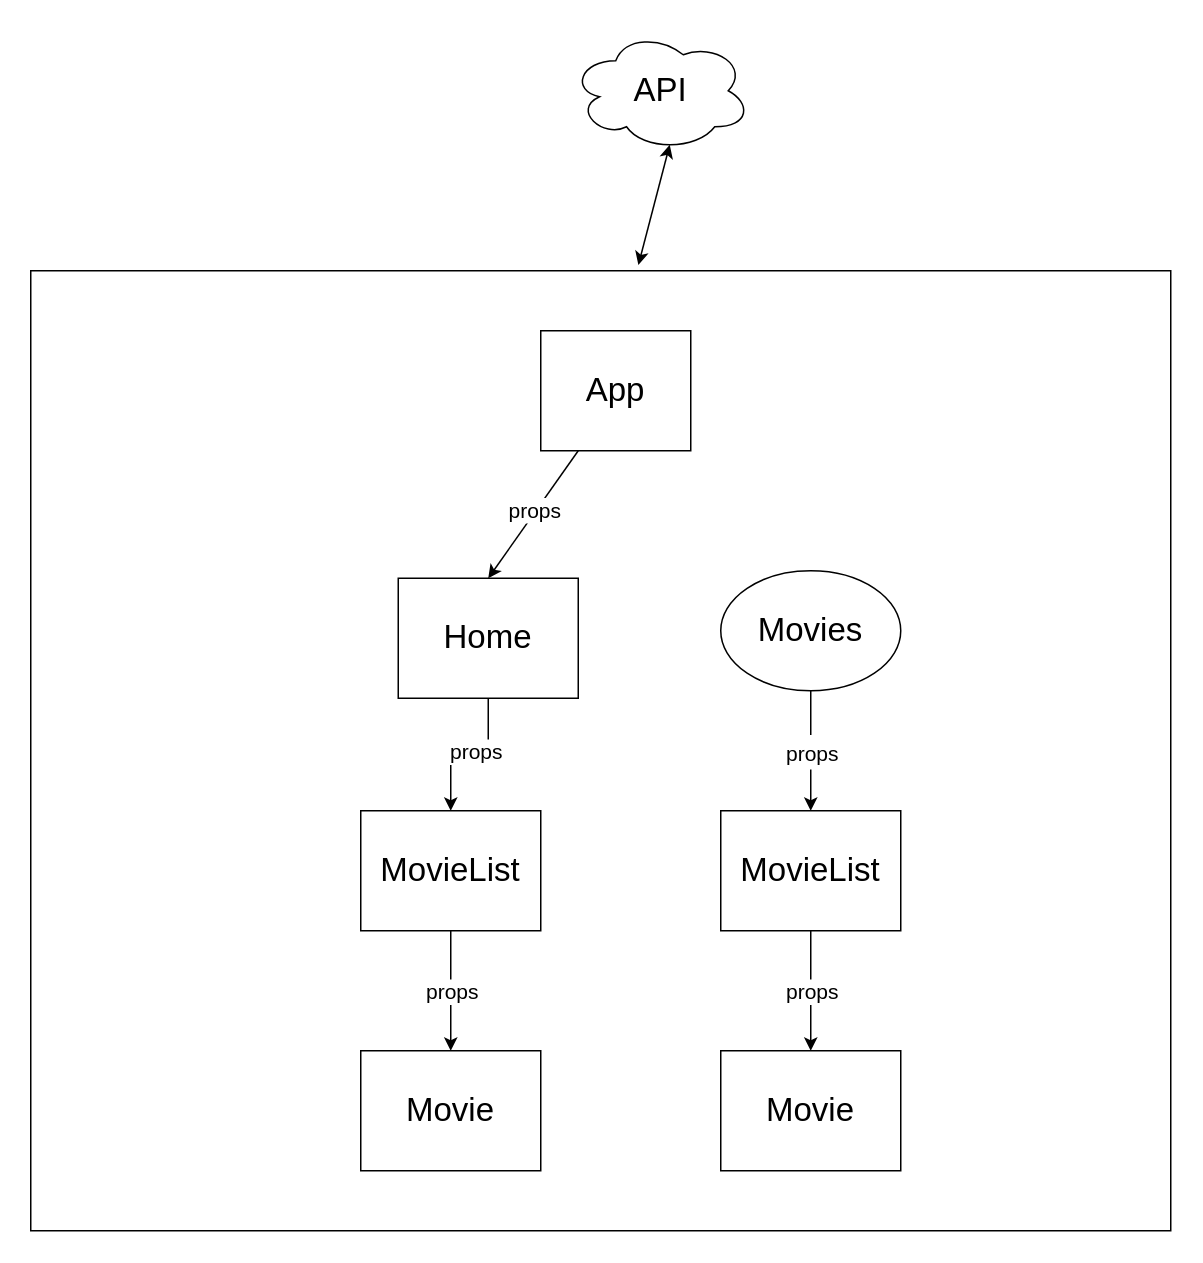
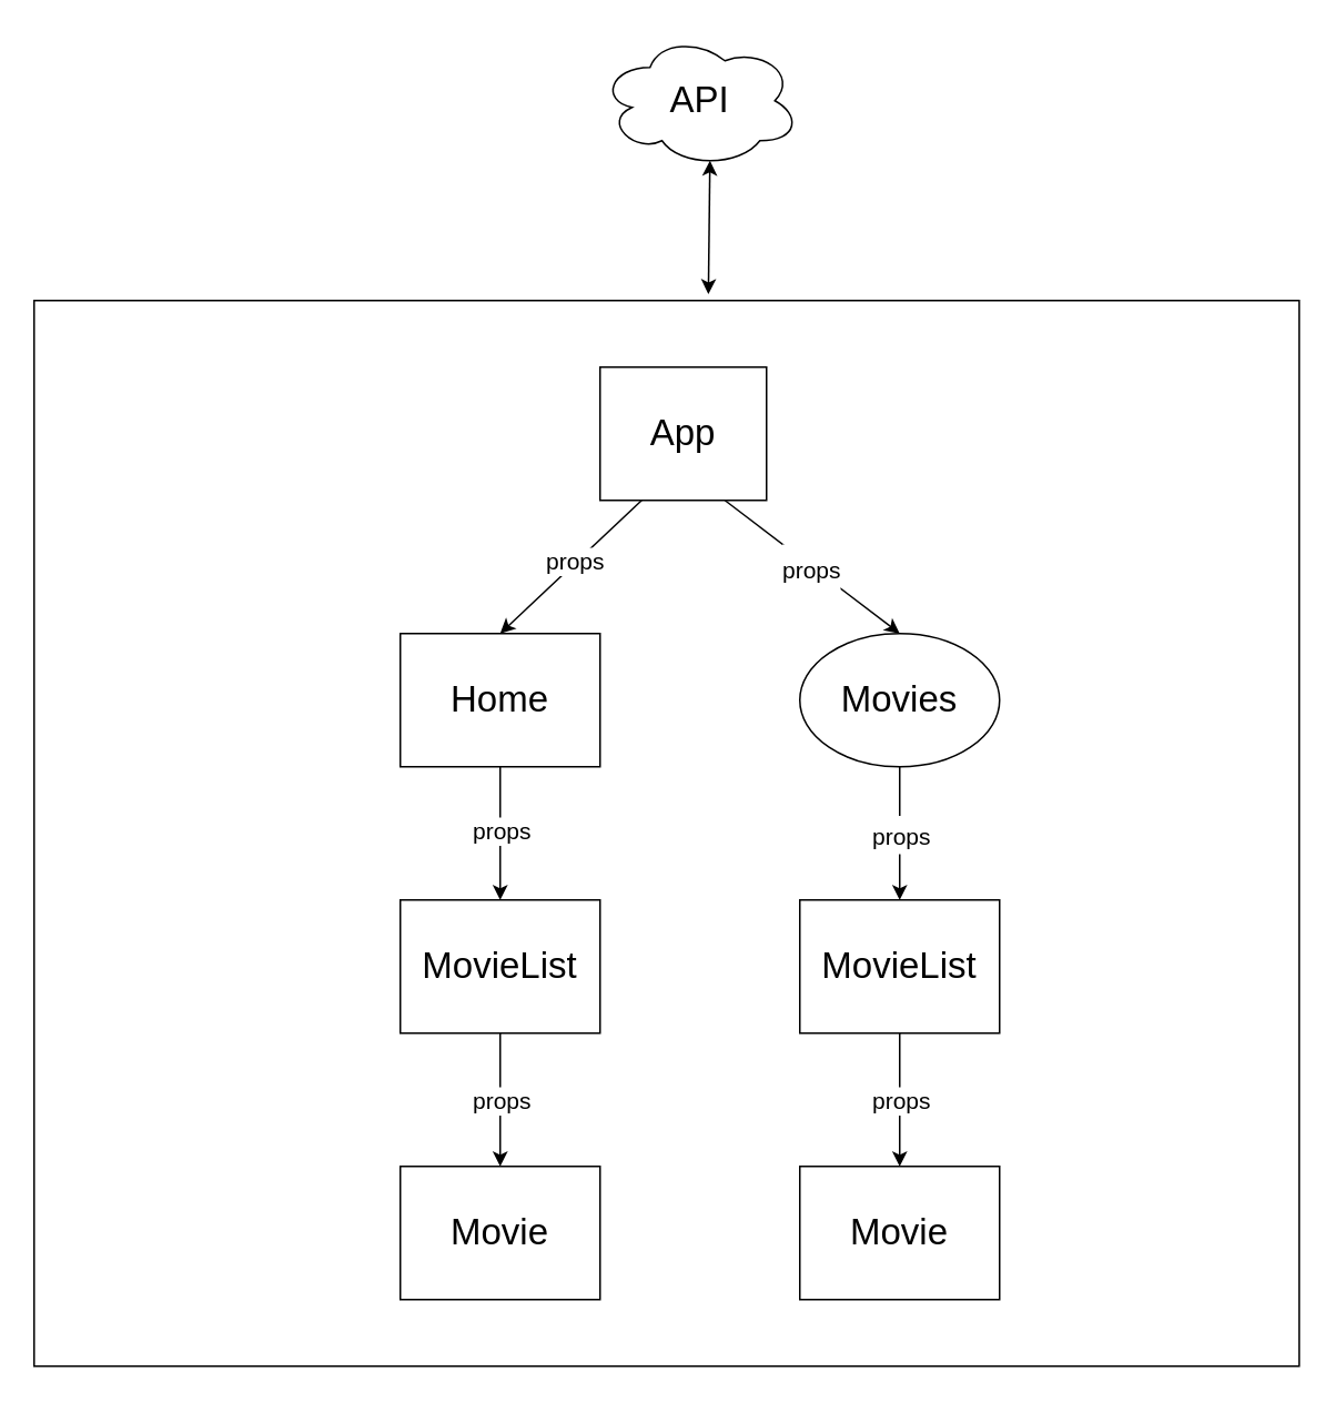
- <mxCell id="21" value="API" style="ellipse;shape=cloud;whiteSpace=wrap;html=1;fontSize=22;" vertex="1" parent="1"><mxGeometry x="380" y="20" width="120" height="80" as="geometry" /></mxCell>
+ <mxCell id="21" value="API" style="ellipse;shape=cloud;whiteSpace=wrap;html=1;fontSize=22;" vertex="1" parent="1"><mxGeometry x="360" y="20" width="120" height="80" as="geometry" /></mxCell>
+ <mxCell id="5" value="&lt;font style=&quot;font-size: 14px&quot;&gt;props&lt;/font&gt;" style="rounded=0;orthogonalLoop=1;jettySize=auto;html=1;exitX=0.75;exitY=1;exitDx=0;exitDy=0;entryX=0.5;entryY=0;entryDx=0;entryDy=0;fontSize=22;" edge="1" parent="1" source="6" target="12"><mxGeometry relative="1" as="geometry" /></mxCell>
- <mxCell id="9" value="Home" style="rounded=0;whiteSpace=wrap;html=1;fontSize=22;" vertex="1" parent="1"><mxGeometry x="265" y="385" width="120" height="80" as="geometry" /></mxCell>
+ <mxCell id="9" value="Home" style="rounded=0;whiteSpace=wrap;html=1;fontSize=22;" vertex="1" parent="1"><mxGeometry x="240" y="380" width="120" height="80" as="geometry" /></mxCell>
